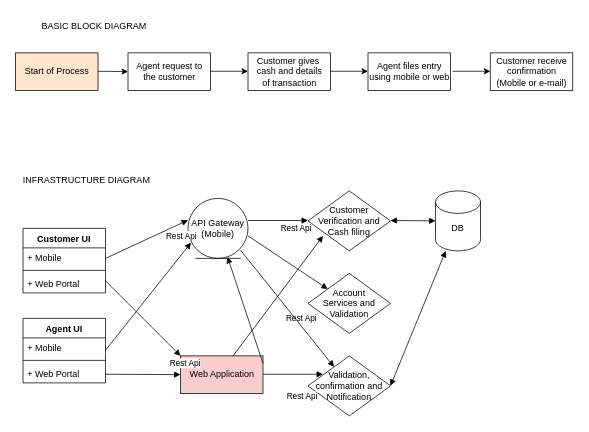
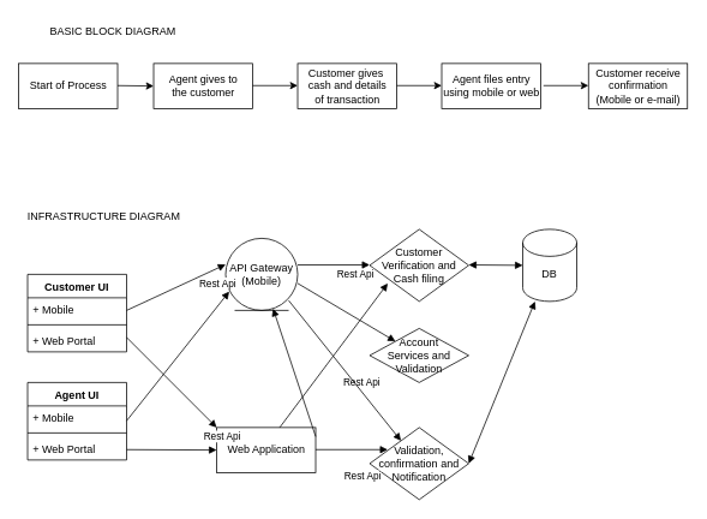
- <mxCell id="2" value="Start of Process" style="html=1;fillColor=#ffe6cc;" vertex="1" parent="1"><mxGeometry x="20" y="70" width="110" height="50" as="geometry" /></mxCell>
+ <mxCell id="2" value="Start of Process" style="html=1;" vertex="1" parent="1"><mxGeometry x="20" y="70" width="110" height="50" as="geometry" /></mxCell>
- <mxCell id="3" value="Agent request to &lt;br&gt;the customer" style="html=1;" vertex="1" parent="1"><mxGeometry x="170" y="70" width="110" height="50" as="geometry" /></mxCell>
+ <mxCell id="3" value="Agent gives to &lt;br&gt;the customer" style="html=1;" vertex="1" parent="1"><mxGeometry x="170" y="70" width="110" height="50" as="geometry" /></mxCell>
- <mxCell id="30" value="Account &lt;br&gt;Services and Validation" style="shape=rhombus;perimeter=rhombusPerimeter;whiteSpace=wrap;html=1;align=center;" vertex="1" parent="1"><mxGeometry x="410" y="364" width="110" height="80" as="geometry" /></mxCell>
+ <mxCell id="30" value="Account &lt;br&gt;Services and Validation" style="shape=rhombus;perimeter=rhombusPerimeter;whiteSpace=wrap;html=1;align=center;" vertex="1" parent="1"><mxGeometry x="410" y="364" width="110" height="60" as="geometry" /></mxCell>
- <mxCell id="22" value="Web Application" style="html=1;fillColor=#f8cecc;" vertex="1" parent="1"><mxGeometry x="240" y="474" width="110" height="50" as="geometry" /></mxCell>
+ <mxCell id="22" value="Web Application" style="html=1;" vertex="1" parent="1"><mxGeometry x="240" y="474" width="110" height="50" as="geometry" /></mxCell>
